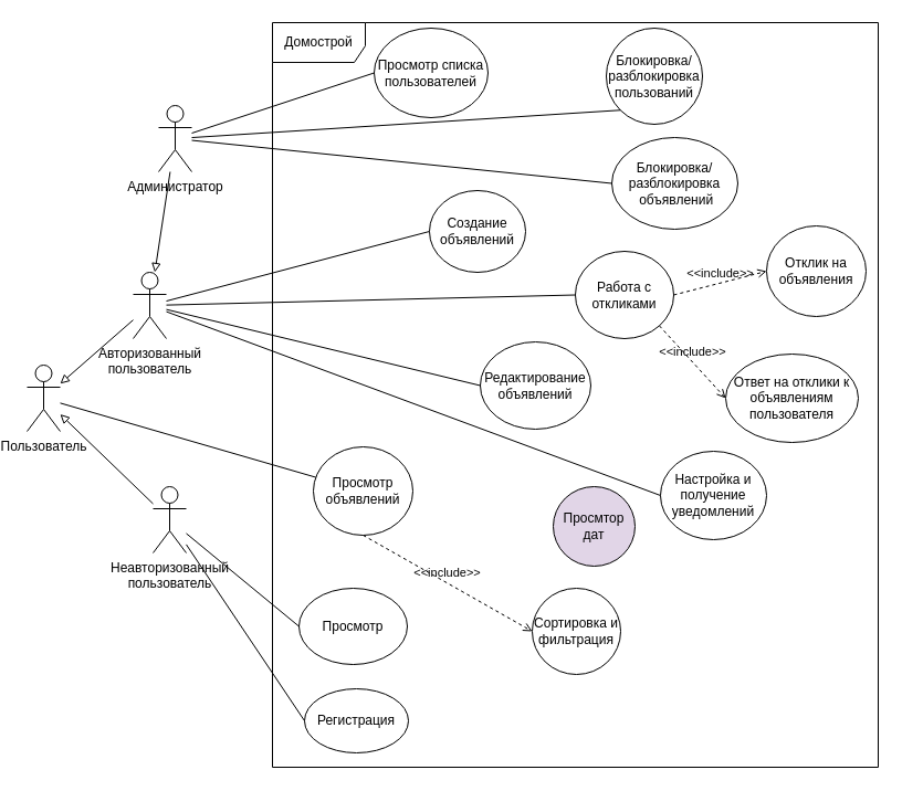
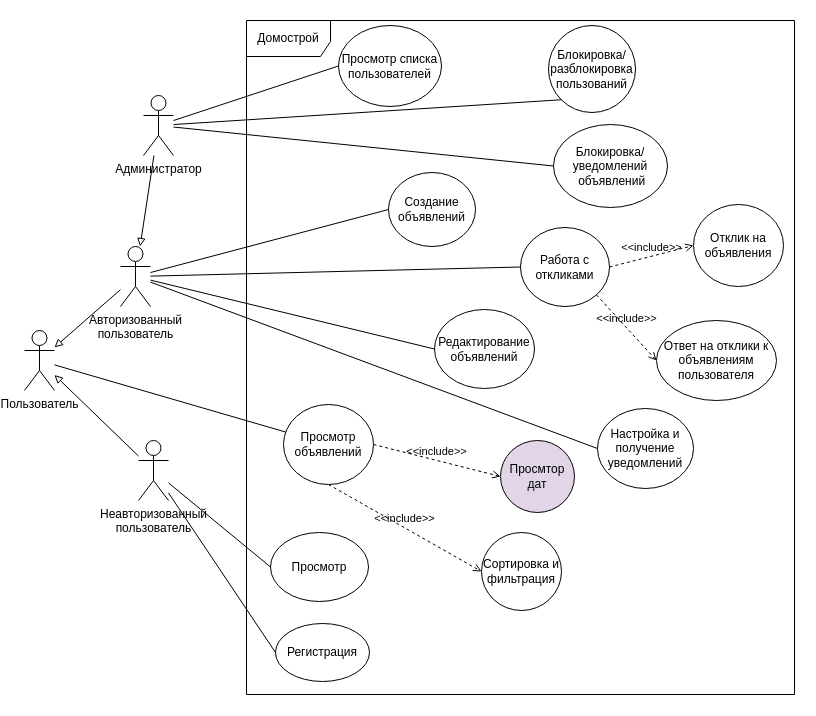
- <mxCell id="34" value="Блокировка/разблокировка&lt;div&gt;&amp;nbsp;объявлений&lt;/div&gt;" style="ellipse;whiteSpace=wrap;html=1;" vertex="1" parent="1"><mxGeometry x="549" y="124" width="114" height="83" as="geometry" /></mxCell>
+ <mxCell id="34" value="Блокировка/уведомлений&lt;div&gt;&amp;nbsp;объявлений&lt;/div&gt;" style="ellipse;whiteSpace=wrap;html=1;" vertex="1" parent="1"><mxGeometry x="549" y="124" width="114" height="83" as="geometry" /></mxCell>
+ <mxCell id="11" value="&amp;lt;&amp;lt;include&amp;gt;&amp;gt;" style="html=1;verticalAlign=bottom;labelBackgroundColor=none;endArrow=open;endFill=0;dashed=1;rounded=0;exitX=1;exitY=0.5;exitDx=0;exitDy=0;entryX=0;entryY=0.5;entryDx=0;entryDy=0;" edge="1" parent="1" source="8" target="10"><mxGeometry width="160" relative="1" as="geometry"><mxPoint x="416" y="317.52" as="sourcePoint" /><mxPoint x="482.7" y="223" as="targetPoint" /></mxGeometry></mxCell>
